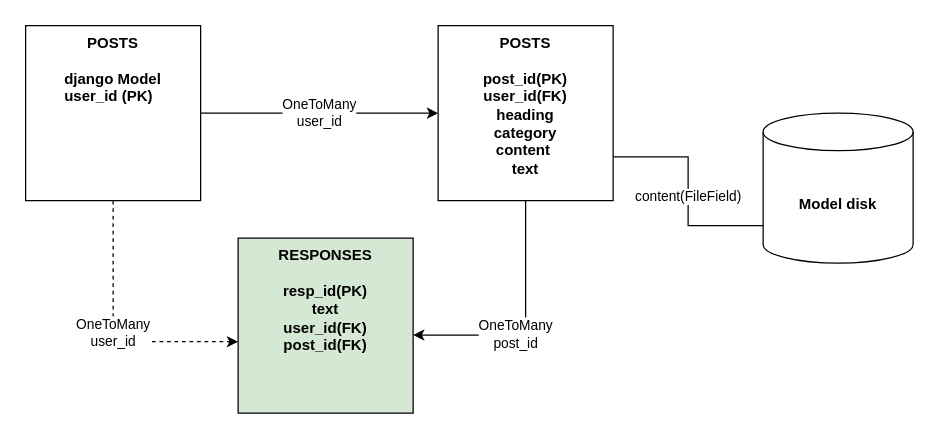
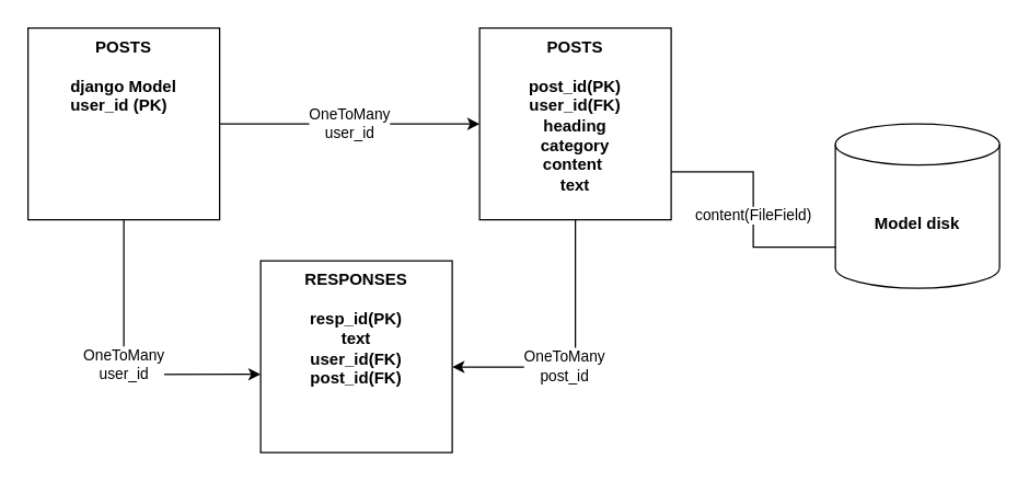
- <mxCell id="3" value="OneToMany&lt;br&gt;user_id" style="edgeStyle=orthogonalEdgeStyle;rounded=0;orthogonalLoop=1;jettySize=auto;html=1;exitX=0.5;exitY=1;exitDx=0;exitDy=0;entryX=0;entryY=0.592;entryDx=0;entryDy=0;entryPerimeter=0;dashed=1;" edge="1" parent="1" source="4" target="9"><mxGeometry relative="1" as="geometry" /></mxCell>
+ <mxCell id="3" value="OneToMany&lt;br&gt;user_id" style="edgeStyle=orthogonalEdgeStyle;rounded=0;orthogonalLoop=1;jettySize=auto;html=1;exitX=0.5;exitY=1;exitDx=0;exitDy=0;entryX=0;entryY=0.592;entryDx=0;entryDy=0;entryPerimeter=0;" edge="1" parent="1" source="4" target="9"><mxGeometry relative="1" as="geometry" /></mxCell>
- <mxCell id="9" value="&lt;b&gt;RESPONSES&lt;br&gt;&lt;br&gt;resp_id(PK)&lt;br&gt;text&lt;br&gt;user_id(FK)&lt;br&gt;post_id(FK)&lt;br&gt;&lt;br&gt;&lt;br&gt;&lt;/b&gt;" style="whiteSpace=wrap;html=1;aspect=fixed;align=center;verticalAlign=top;fillColor=#d5e8d4;" vertex="1" parent="1"><mxGeometry x="190" y="190" width="140" height="140" as="geometry" /></mxCell>
+ <mxCell id="9" value="&lt;b&gt;RESPONSES&lt;br&gt;&lt;br&gt;resp_id(PK)&lt;br&gt;text&lt;br&gt;user_id(FK)&lt;br&gt;post_id(FK)&lt;br&gt;&lt;br&gt;&lt;br&gt;&lt;/b&gt;" style="whiteSpace=wrap;html=1;aspect=fixed;align=center;verticalAlign=top;" vertex="1" parent="1"><mxGeometry x="190" y="190" width="140" height="140" as="geometry" /></mxCell>
